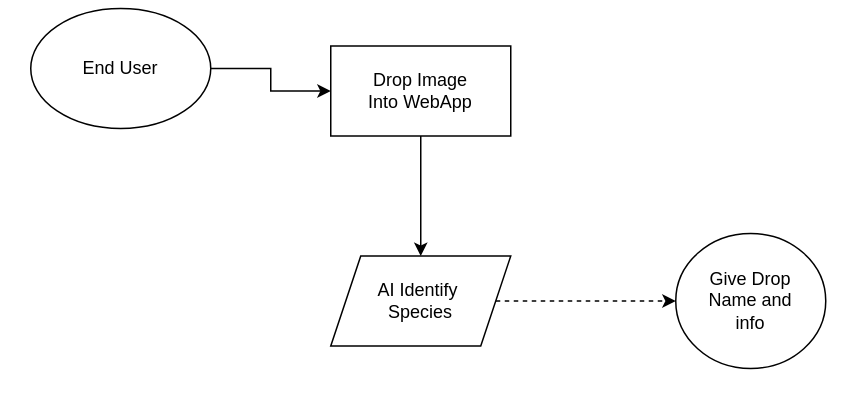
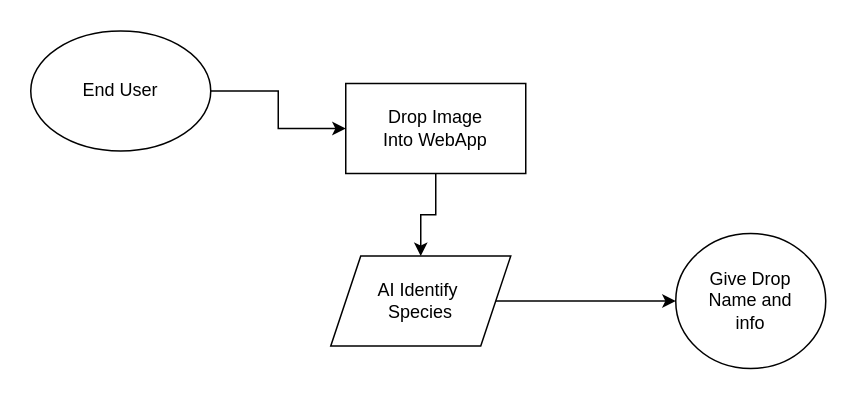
- <mxCell id="3" value="End User" style="ellipse;whiteSpace=wrap;html=1;" vertex="1" parent="1"><mxGeometry x="20" y="5" width="120" height="80" as="geometry" /></mxCell>
+ <mxCell id="3" value="End User" style="ellipse;whiteSpace=wrap;html=1;" vertex="1" parent="1"><mxGeometry x="20" y="20" width="120" height="80" as="geometry" /></mxCell>
- <mxCell id="5" value="Drop Image&lt;div&gt;Into WebApp&lt;/div&gt;" style="whiteSpace=wrap;html=1;" vertex="1" parent="1"><mxGeometry x="220" y="30" width="120" height="60" as="geometry" /></mxCell>
+ <mxCell id="5" value="Drop Image&lt;div&gt;Into WebApp&lt;/div&gt;" style="whiteSpace=wrap;html=1;" vertex="1" parent="1"><mxGeometry x="230" y="55" width="120" height="60" as="geometry" /></mxCell>
- <mxCell id="6" value="" style="edgeStyle=orthogonalEdgeStyle;rounded=0;orthogonalLoop=1;jettySize=auto;html=1;dashed=1;" edge="1" parent="1" source="7" target="8"><mxGeometry relative="1" as="geometry" /></mxCell>
+ <mxCell id="6" value="" style="edgeStyle=orthogonalEdgeStyle;rounded=0;orthogonalLoop=1;jettySize=auto;html=1;" edge="1" parent="1" source="7" target="8"><mxGeometry relative="1" as="geometry" /></mxCell>
